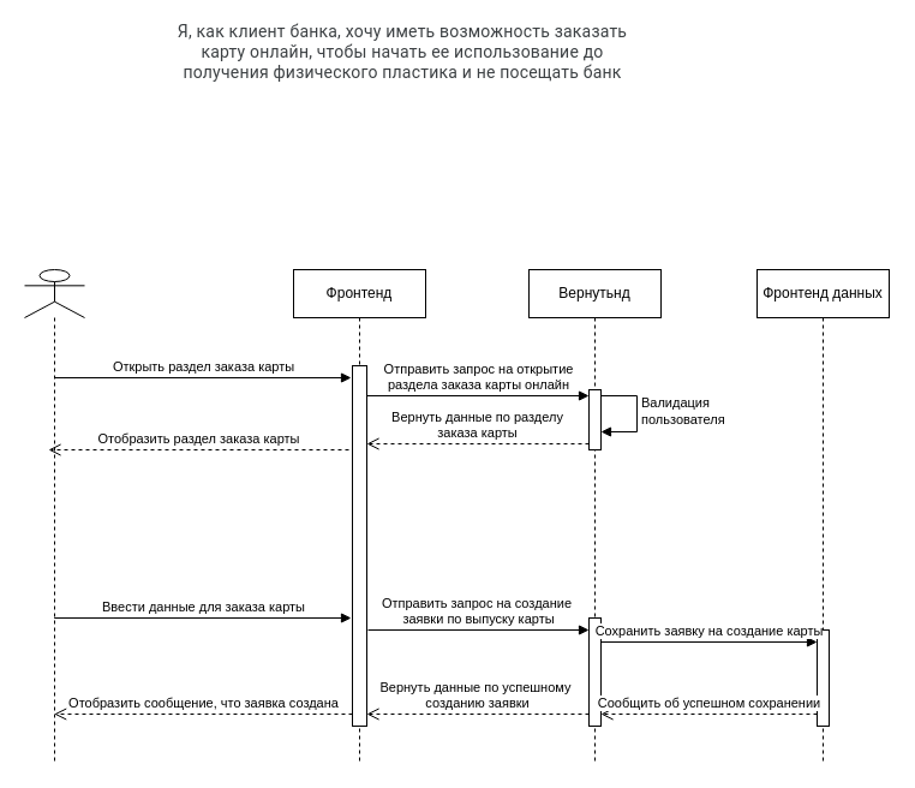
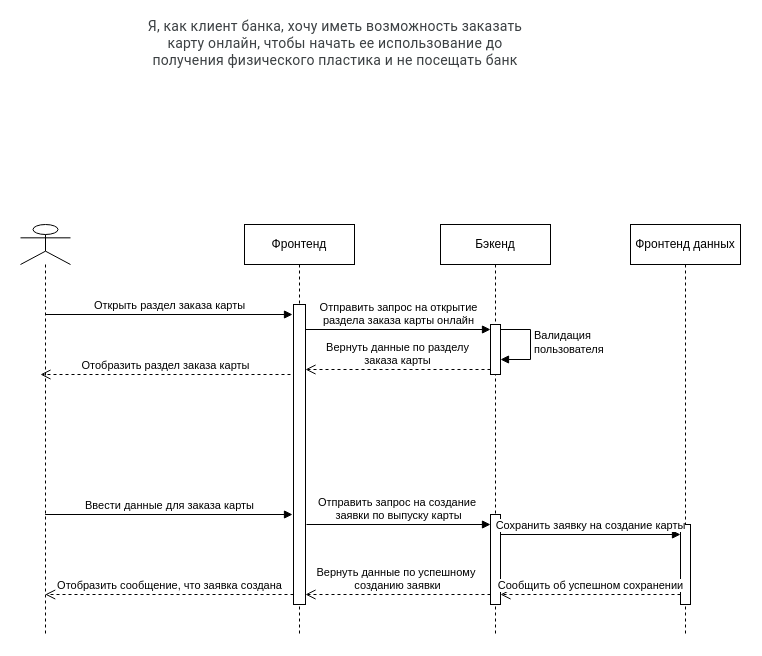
- <mxCell id="6" value="Вернуть&lt;span style=&quot;background-color: initial;&quot;&gt;нд&lt;/span&gt;" style="shape=umlLifeline;perimeter=lifelinePerimeter;whiteSpace=wrap;html=1;container=1;dropTarget=0;collapsible=0;recursiveResize=0;outlineConnect=0;portConstraint=eastwest;newEdgeStyle={&quot;curved&quot;:0,&quot;rounded&quot;:0};" vertex="1" parent="1"><mxGeometry x="440" y="224" width="110" height="410" as="geometry" /></mxCell>
+ <mxCell id="6" value="Бэке&lt;span style=&quot;background-color: initial;&quot;&gt;нд&lt;/span&gt;" style="shape=umlLifeline;perimeter=lifelinePerimeter;whiteSpace=wrap;html=1;container=1;dropTarget=0;collapsible=0;recursiveResize=0;outlineConnect=0;portConstraint=eastwest;newEdgeStyle={&quot;curved&quot;:0,&quot;rounded&quot;:0};" vertex="1" parent="1"><mxGeometry x="440" y="224" width="110" height="410" as="geometry" /></mxCell>
